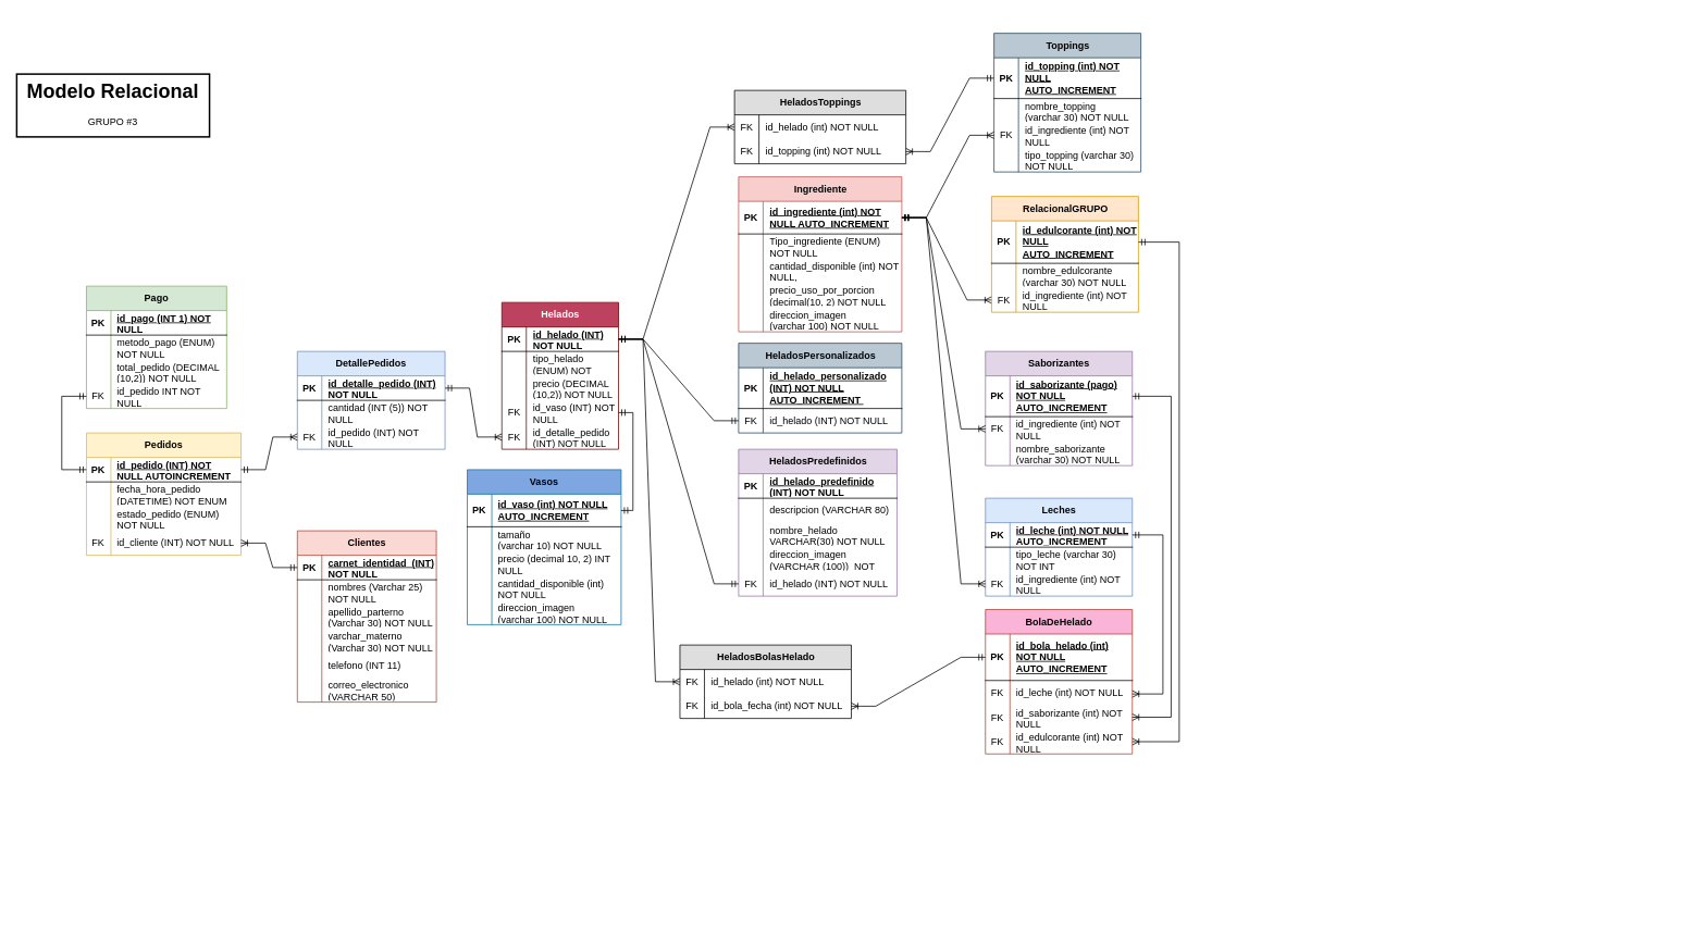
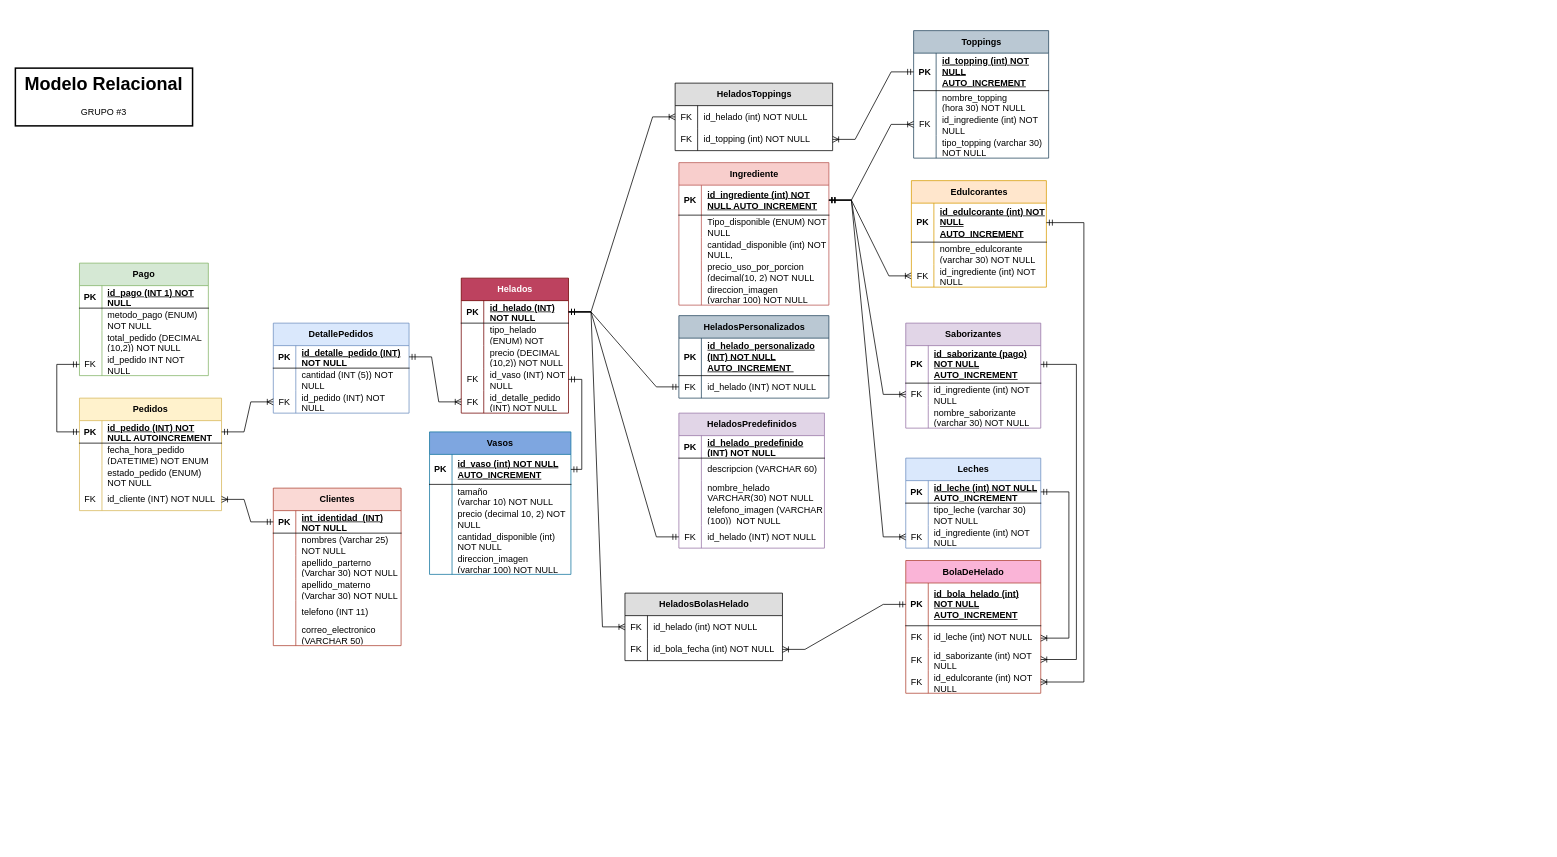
- <mxCell id="57" value="nombre_topping (&lt;span class=&quot;hljs-type&quot;&gt;varchar&amp;nbsp;&lt;/span&gt;&lt;span class=&quot;hljs-number&quot;&gt;30&lt;/span&gt;)&amp;nbsp;&lt;span class=&quot;hljs-keyword&quot;&gt;NOT&lt;/span&gt; &lt;span class=&quot;hljs-keyword&quot;&gt;NULL&lt;/span&gt;" style="shape=partialRectangle;connectable=0;fillColor=none;top=0;left=0;bottom=0;right=0;align=left;spacingLeft=6;overflow=hidden;whiteSpace=wrap;html=1;" parent="55" vertex="1"><mxGeometry x="30" width="150" height="30" as="geometry"><mxRectangle width="150" height="30" as="alternateBounds" /></mxGeometry></mxCell>
+ <mxCell id="57" value="nombre_topping (&lt;span class=&quot;hljs-type&quot;&gt;hora&amp;nbsp;&lt;/span&gt;&lt;span class=&quot;hljs-number&quot;&gt;30&lt;/span&gt;)&amp;nbsp;&lt;span class=&quot;hljs-keyword&quot;&gt;NOT&lt;/span&gt; &lt;span class=&quot;hljs-keyword&quot;&gt;NULL&lt;/span&gt;" style="shape=partialRectangle;connectable=0;fillColor=none;top=0;left=0;bottom=0;right=0;align=left;spacingLeft=6;overflow=hidden;whiteSpace=wrap;html=1;" parent="55" vertex="1"><mxGeometry x="30" width="150" height="30" as="geometry"><mxRectangle width="150" height="30" as="alternateBounds" /></mxGeometry></mxCell>
- <mxCell id="205" value="&lt;strong&gt;RelacionalGRUPO&lt;/strong&gt;" style="shape=table;startSize=30;container=1;collapsible=1;childLayout=tableLayout;fixedRows=1;rowLines=0;fontStyle=1;align=center;resizeLast=1;html=1;fillColor=#ffe6cc;strokeColor=#d79b00;" parent="1" vertex="1"><mxGeometry x="1214.67" y="240" width="180" height="142.0" as="geometry" /></mxCell>
+ <mxCell id="205" value="&lt;strong&gt;Edulcorantes&lt;/strong&gt;" style="shape=table;startSize=30;container=1;collapsible=1;childLayout=tableLayout;fixedRows=1;rowLines=0;fontStyle=1;align=center;resizeLast=1;html=1;fillColor=#ffe6cc;strokeColor=#d79b00;" parent="1" vertex="1"><mxGeometry x="1214.67" y="240" width="180" height="142.0" as="geometry" /></mxCell>
- <mxCell id="8" value="Tipo_ingrediente (ENUM) &lt;span class=&quot;hljs-keyword&quot;&gt;NOT&lt;/span&gt; &lt;span class=&quot;hljs-keyword&quot;&gt;NULL&lt;/span&gt;" style="shape=partialRectangle;connectable=0;fillColor=none;top=0;left=0;bottom=0;right=0;align=left;spacingLeft=6;overflow=hidden;whiteSpace=wrap;html=1;" parent="6" vertex="1"><mxGeometry x="30" width="170" height="30" as="geometry"><mxRectangle width="170" height="30" as="alternateBounds" /></mxGeometry></mxCell>
+ <mxCell id="8" value="Tipo_disponible (ENUM) &lt;span class=&quot;hljs-keyword&quot;&gt;NOT&lt;/span&gt; &lt;span class=&quot;hljs-keyword&quot;&gt;NULL&lt;/span&gt;" style="shape=partialRectangle;connectable=0;fillColor=none;top=0;left=0;bottom=0;right=0;align=left;spacingLeft=6;overflow=hidden;whiteSpace=wrap;html=1;" parent="6" vertex="1"><mxGeometry x="30" width="170" height="30" as="geometry"><mxRectangle width="170" height="30" as="alternateBounds" /></mxGeometry></mxCell>
- <mxCell id="147" value="descripcion (VARCHAR 80)&amp;nbsp;" style="shape=partialRectangle;connectable=0;fillColor=none;top=0;left=0;bottom=0;right=0;align=left;spacingLeft=6;overflow=hidden;whiteSpace=wrap;html=1;" parent="145" vertex="1"><mxGeometry x="30" width="164.08" height="30" as="geometry"><mxRectangle width="164.08" height="30" as="alternateBounds" /></mxGeometry></mxCell>
+ <mxCell id="147" value="descripcion (VARCHAR 60)&amp;nbsp;" style="shape=partialRectangle;connectable=0;fillColor=none;top=0;left=0;bottom=0;right=0;align=left;spacingLeft=6;overflow=hidden;whiteSpace=wrap;html=1;" parent="145" vertex="1"><mxGeometry x="30" width="164.08" height="30" as="geometry"><mxRectangle width="164.08" height="30" as="alternateBounds" /></mxGeometry></mxCell>
- <mxCell id="153" value="direccion_imagen (VARCHAR (100))&amp;nbsp; NOT NULL" style="shape=partialRectangle;connectable=0;fillColor=none;top=0;left=0;bottom=0;right=0;align=left;spacingLeft=6;overflow=hidden;whiteSpace=wrap;html=1;" parent="151" vertex="1"><mxGeometry x="30" width="164.08" height="30" as="geometry"><mxRectangle width="164.08" height="30" as="alternateBounds" /></mxGeometry></mxCell>
+ <mxCell id="153" value="telefono_imagen (VARCHAR (100))&amp;nbsp; NOT NULL" style="shape=partialRectangle;connectable=0;fillColor=none;top=0;left=0;bottom=0;right=0;align=left;spacingLeft=6;overflow=hidden;whiteSpace=wrap;html=1;" parent="151" vertex="1"><mxGeometry x="30" width="164.08" height="30" as="geometry"><mxRectangle width="164.08" height="30" as="alternateBounds" /></mxGeometry></mxCell>
- <mxCell id="37" value="tipo_leche (&lt;span class=&quot;hljs-type&quot;&gt;varchar&amp;nbsp;&lt;/span&gt;&lt;span class=&quot;hljs-number&quot;&gt;30&lt;/span&gt;) &lt;span class=&quot;hljs-keyword&quot;&gt;NOT&lt;/span&gt; &lt;span class=&quot;hljs-keyword&quot;&gt;INT&lt;/span&gt;" style="shape=partialRectangle;connectable=0;fillColor=none;top=0;left=0;bottom=0;right=0;align=left;spacingLeft=6;overflow=hidden;whiteSpace=wrap;html=1;" parent="35" vertex="1"><mxGeometry x="30" width="150" height="30" as="geometry"><mxRectangle width="150" height="30" as="alternateBounds" /></mxGeometry></mxCell>
+ <mxCell id="37" value="tipo_leche (&lt;span class=&quot;hljs-type&quot;&gt;varchar&amp;nbsp;&lt;/span&gt;&lt;span class=&quot;hljs-number&quot;&gt;30&lt;/span&gt;) &lt;span class=&quot;hljs-keyword&quot;&gt;NOT&lt;/span&gt; &lt;span class=&quot;hljs-keyword&quot;&gt;NULL&lt;/span&gt;" style="shape=partialRectangle;connectable=0;fillColor=none;top=0;left=0;bottom=0;right=0;align=left;spacingLeft=6;overflow=hidden;whiteSpace=wrap;html=1;" parent="35" vertex="1"><mxGeometry x="30" width="150" height="30" as="geometry"><mxRectangle width="150" height="30" as="alternateBounds" /></mxGeometry></mxCell>
- <mxCell id="73" value="precio (&lt;span class=&quot;hljs-type&quot;&gt;decimal&amp;nbsp;&lt;/span&gt;&lt;span class=&quot;hljs-number&quot;&gt;10&lt;/span&gt;, &lt;span class=&quot;hljs-number&quot;&gt;2&lt;/span&gt;)&amp;nbsp;&lt;span class=&quot;hljs-keyword&quot;&gt;INT&lt;/span&gt; &lt;span class=&quot;hljs-keyword&quot;&gt;NULL&lt;/span&gt;" style="shape=partialRectangle;connectable=0;fillColor=none;top=0;left=0;bottom=0;right=0;align=left;spacingLeft=6;overflow=hidden;whiteSpace=wrap;html=1;" parent="71" vertex="1"><mxGeometry x="30" width="158.5" height="30" as="geometry"><mxRectangle width="158.5" height="30" as="alternateBounds" /></mxGeometry></mxCell>
+ <mxCell id="73" value="precio (&lt;span class=&quot;hljs-type&quot;&gt;decimal&amp;nbsp;&lt;/span&gt;&lt;span class=&quot;hljs-number&quot;&gt;10&lt;/span&gt;, &lt;span class=&quot;hljs-number&quot;&gt;2&lt;/span&gt;)&amp;nbsp;&lt;span class=&quot;hljs-keyword&quot;&gt;NOT&lt;/span&gt; &lt;span class=&quot;hljs-keyword&quot;&gt;NULL&lt;/span&gt;" style="shape=partialRectangle;connectable=0;fillColor=none;top=0;left=0;bottom=0;right=0;align=left;spacingLeft=6;overflow=hidden;whiteSpace=wrap;html=1;" parent="71" vertex="1"><mxGeometry x="30" width="158.5" height="30" as="geometry"><mxRectangle width="158.5" height="30" as="alternateBounds" /></mxGeometry></mxCell>
- <mxCell id="83" value="carnet_identidad&amp;nbsp; (INT) NOT NULL" style="shape=partialRectangle;connectable=0;fillColor=none;top=0;left=0;bottom=0;right=0;align=left;spacingLeft=6;fontStyle=5;overflow=hidden;whiteSpace=wrap;html=1;" parent="81" vertex="1"><mxGeometry x="30" width="140.37" height="30" as="geometry"><mxRectangle width="140.37" height="30" as="alternateBounds" /></mxGeometry></mxCell>
+ <mxCell id="83" value="int_identidad&amp;nbsp; (INT) NOT NULL" style="shape=partialRectangle;connectable=0;fillColor=none;top=0;left=0;bottom=0;right=0;align=left;spacingLeft=6;fontStyle=5;overflow=hidden;whiteSpace=wrap;html=1;" parent="81" vertex="1"><mxGeometry x="30" width="140.37" height="30" as="geometry"><mxRectangle width="140.37" height="30" as="alternateBounds" /></mxGeometry></mxCell>
- <mxCell id="92" value="varchar_materno (Varchar 30) NOT NULL" style="shape=partialRectangle;connectable=0;fillColor=none;top=0;left=0;bottom=0;right=0;align=left;spacingLeft=6;overflow=hidden;whiteSpace=wrap;html=1;" parent="90" vertex="1"><mxGeometry x="30" width="140.37" height="30" as="geometry"><mxRectangle width="140.37" height="30" as="alternateBounds" /></mxGeometry></mxCell>
+ <mxCell id="92" value="apellido_materno (Varchar 30) NOT NULL" style="shape=partialRectangle;connectable=0;fillColor=none;top=0;left=0;bottom=0;right=0;align=left;spacingLeft=6;overflow=hidden;whiteSpace=wrap;html=1;" parent="90" vertex="1"><mxGeometry x="30" width="140.37" height="30" as="geometry"><mxRectangle width="140.37" height="30" as="alternateBounds" /></mxGeometry></mxCell>
